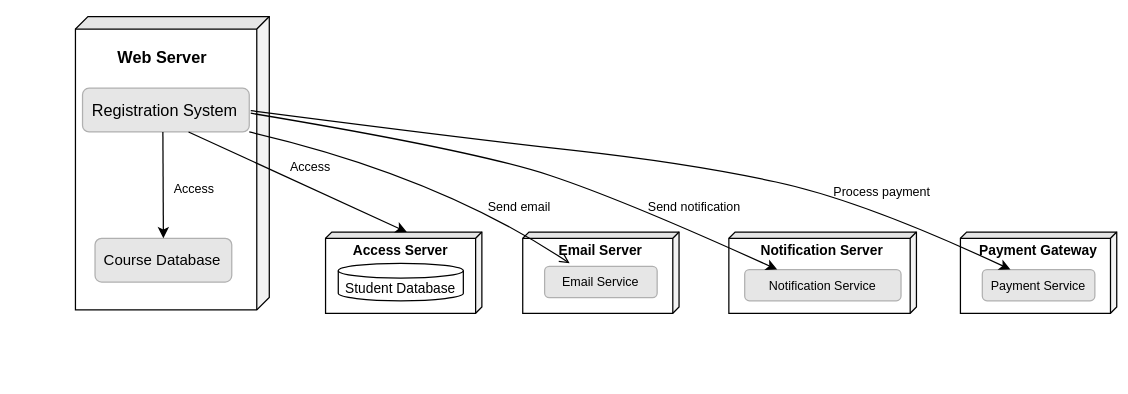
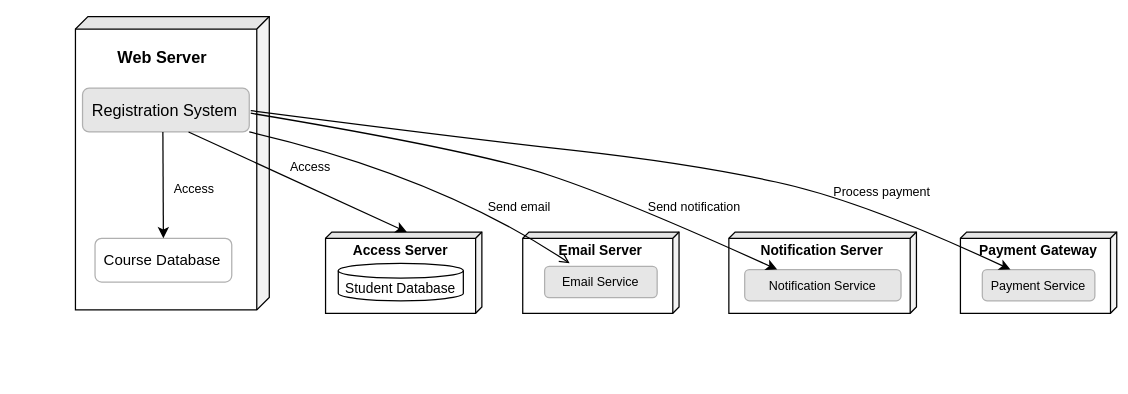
- <mxCell id="6" value="&lt;span style=&quot;font-weight: normal; font-size: 12px;&quot;&gt;&lt;font style=&quot;font-size: 12px;&quot;&gt;Course Database&lt;/font&gt;&lt;/span&gt;" style="rounded=1;whiteSpace=wrap;html=1;strokeColor=#B0B0B0;strokeWidth=1;fontSize=12;fontColor=#000000;fillColor=#E6E6E6;fontStyle=1;verticalAlign=middle;" parent="2" vertex="1"><mxGeometry x="20.66" y="170" width="109.34" height="35" as="geometry" /></mxCell>
+ <mxCell id="6" value="&lt;span style=&quot;font-weight: normal; font-size: 12px;&quot;&gt;&lt;font style=&quot;font-size: 12px;&quot;&gt;Course Database&lt;/font&gt;&lt;/span&gt;" style="rounded=1;whiteSpace=wrap;html=1;strokeColor=#B0B0B0;strokeWidth=1;fontSize=12;fontColor=#000000;fillColor=#ffffff;fontStyle=1;verticalAlign=middle;" parent="2" vertex="1"><mxGeometry x="20.66" y="170" width="109.34" height="35" as="geometry" /></mxCell>
